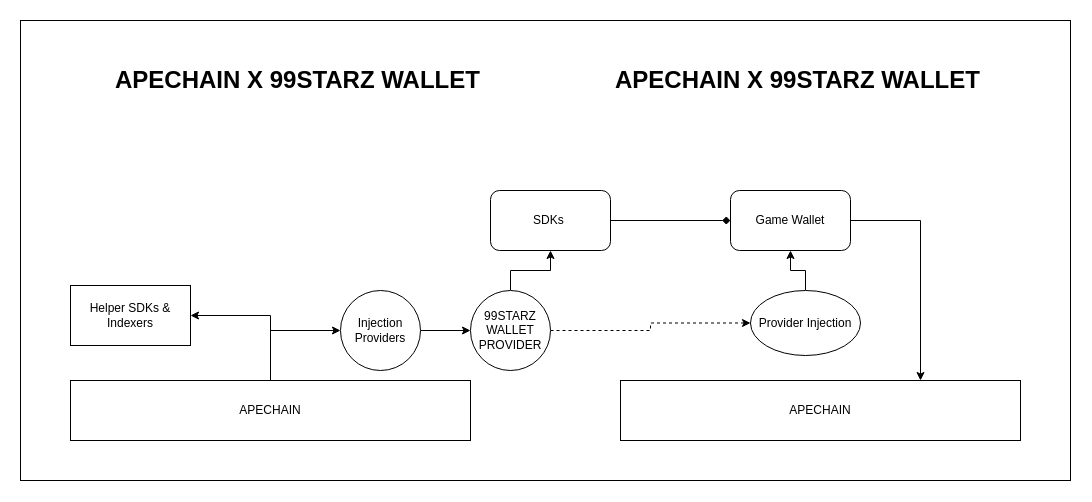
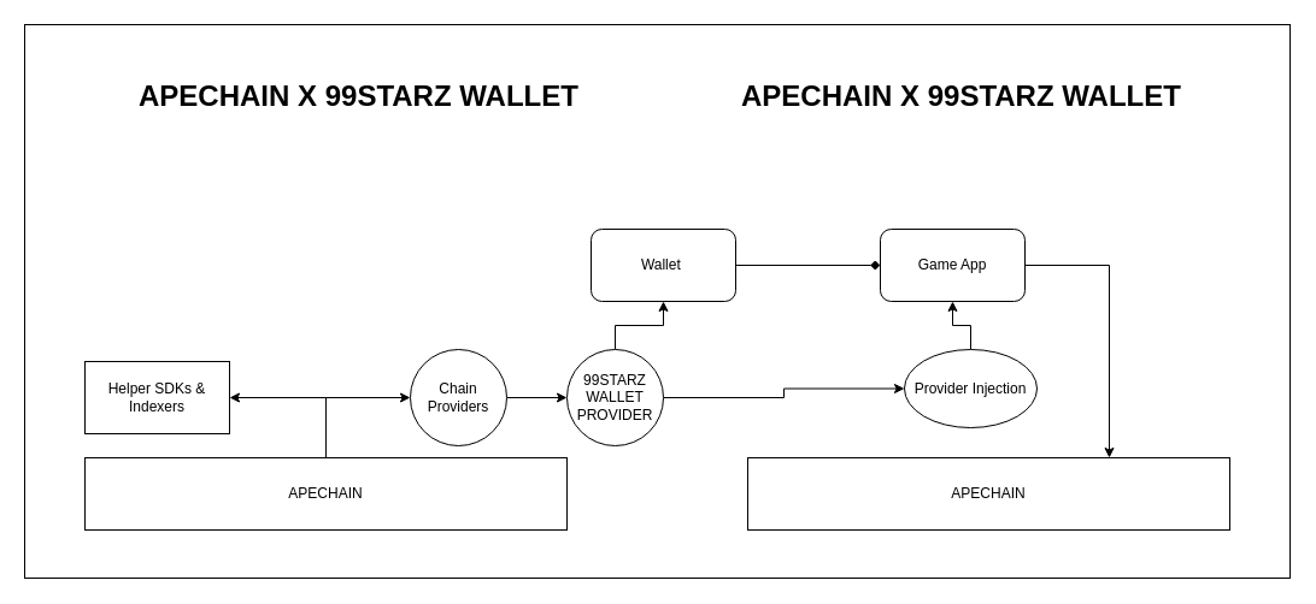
- <mxCell id="5" value="SDKs&amp;nbsp;" style="rounded=1;whiteSpace=wrap;html=1;" vertex="1" parent="1"><mxGeometry x="490" y="190" width="120" height="60" as="geometry" /></mxCell>
+ <mxCell id="5" value="Wallet&amp;nbsp;" style="rounded=1;whiteSpace=wrap;html=1;" vertex="1" parent="1"><mxGeometry x="490" y="190" width="120" height="60" as="geometry" /></mxCell>
- <mxCell id="17" value="Game Wallet" style="rounded=1;whiteSpace=wrap;html=1;" vertex="1" parent="1"><mxGeometry x="730" y="190" width="120" height="60" as="geometry" /></mxCell>
+ <mxCell id="17" value="Game App" style="rounded=1;whiteSpace=wrap;html=1;" vertex="1" parent="1"><mxGeometry x="730" y="190" width="120" height="60" as="geometry" /></mxCell>
- <mxCell id="8" value="Helper SDKs &amp;amp; Indexers" style="rounded=0;whiteSpace=wrap;html=1;" vertex="1" parent="1"><mxGeometry x="70" y="285" width="120" height="60" as="geometry" /></mxCell>
+ <mxCell id="8" value="Helper SDKs &amp;amp; Indexers" style="rounded=0;whiteSpace=wrap;html=1;" vertex="1" parent="1"><mxGeometry x="70" y="300" width="120" height="60" as="geometry" /></mxCell>
- <mxCell id="7" value="Injection Providers" style="ellipse;whiteSpace=wrap;html=1;aspect=fixed;" vertex="1" parent="1"><mxGeometry x="340" y="290" width="80" height="80" as="geometry" /></mxCell>
+ <mxCell id="7" value="Chain Providers" style="ellipse;whiteSpace=wrap;html=1;aspect=fixed;" vertex="1" parent="1"><mxGeometry x="340" y="290" width="80" height="80" as="geometry" /></mxCell>
- <mxCell id="14" style="edgeStyle=orthogonalEdgeStyle;rounded=0;orthogonalLoop=1;jettySize=auto;html=1;entryX=0;entryY=0.5;entryDx=0;entryDy=0;dashed=1;" edge="1" parent="1" source="15" target="19"><mxGeometry relative="1" as="geometry" /></mxCell>
+ <mxCell id="14" style="edgeStyle=orthogonalEdgeStyle;rounded=0;orthogonalLoop=1;jettySize=auto;html=1;entryX=0;entryY=0.5;entryDx=0;entryDy=0;" edge="1" parent="1" source="15" target="19"><mxGeometry relative="1" as="geometry" /></mxCell>
